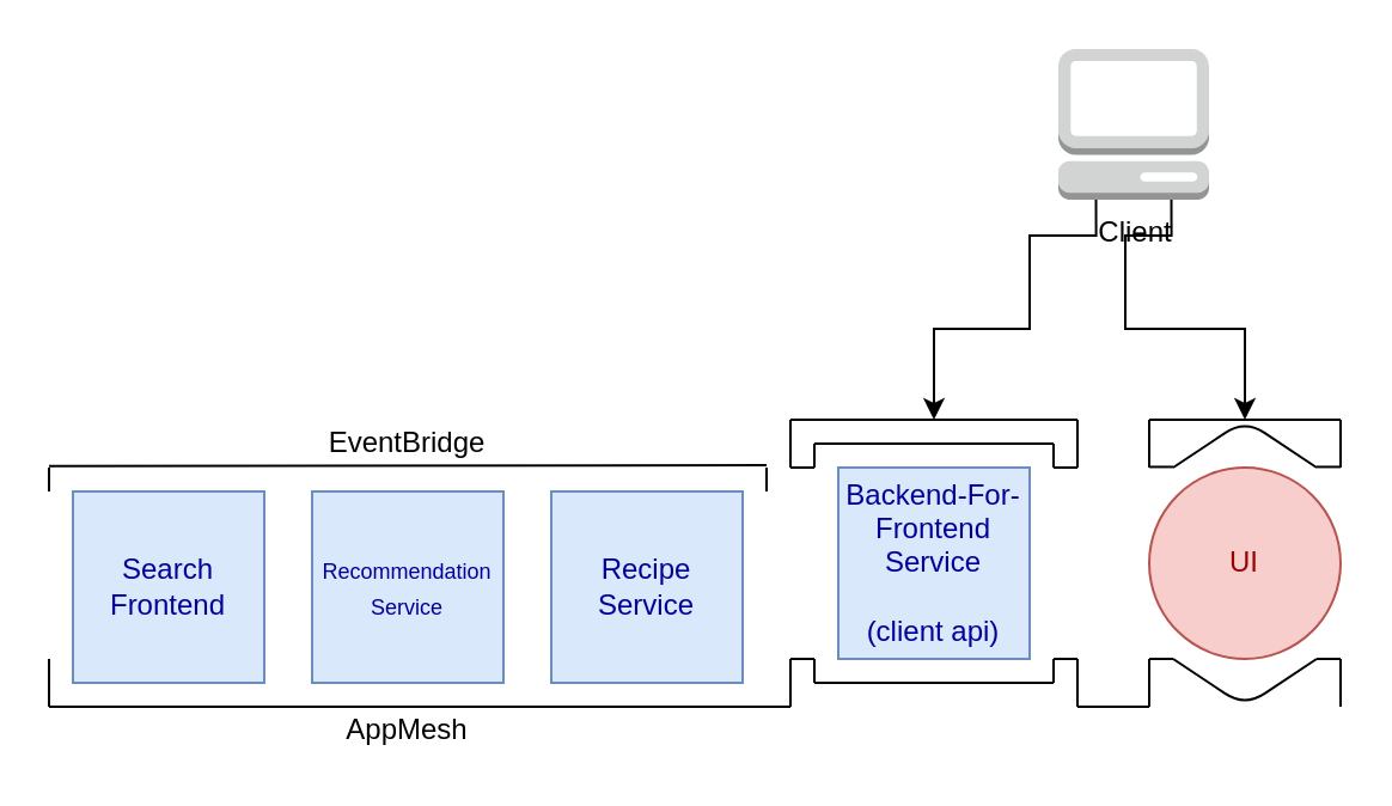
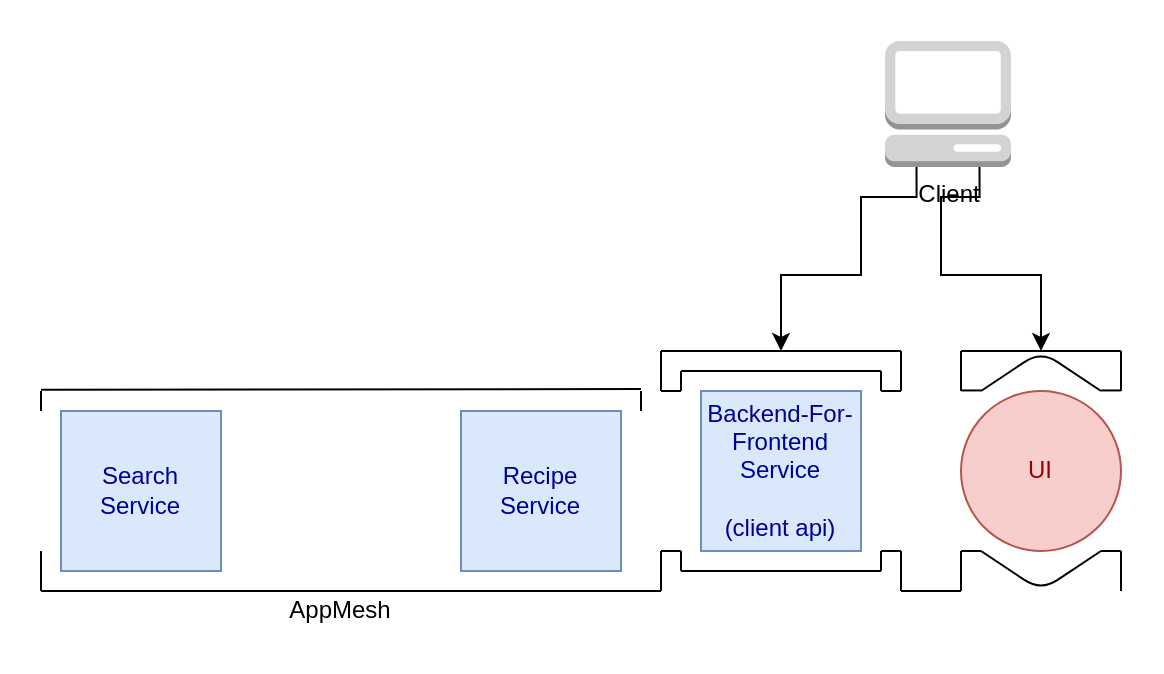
- <mxCell id="42" value="EventBridge" style="text;html=1;strokeColor=none;fillColor=none;align=center;verticalAlign=middle;whiteSpace=wrap;rounded=0;fontColor=#000000;" vertex="1" parent="1"><mxGeometry x="150" y="175" width="40" height="20" as="geometry" /></mxCell>
- <mxCell id="35" value="Search Frontend" style="whiteSpace=wrap;html=1;aspect=fixed;fillColor=#dae8fc;strokeColor=#6c8ebf;fontColor=#000099;" vertex="1" parent="1"><mxGeometry x="30" y="205" width="80" height="80" as="geometry" /></mxCell>
+ <mxCell id="35" value="Search Service" style="whiteSpace=wrap;html=1;aspect=fixed;fillColor=#dae8fc;strokeColor=#6c8ebf;fontColor=#000099;" vertex="1" parent="1"><mxGeometry x="30" y="205" width="80" height="80" as="geometry" /></mxCell>
- <mxCell id="34" value="&lt;font style=&quot;font-size: 9px&quot;&gt;Recommendation Service&lt;/font&gt;" style="whiteSpace=wrap;html=1;aspect=fixed;fillColor=#dae8fc;strokeColor=#6c8ebf;fontColor=#000099;" vertex="1" parent="1"><mxGeometry x="130" y="205" width="80" height="80" as="geometry" /></mxCell>
